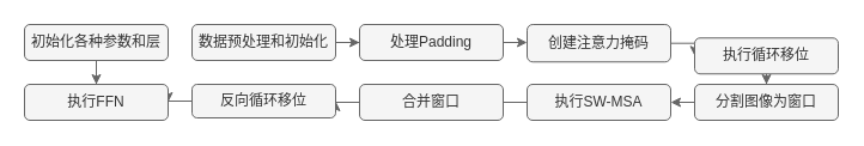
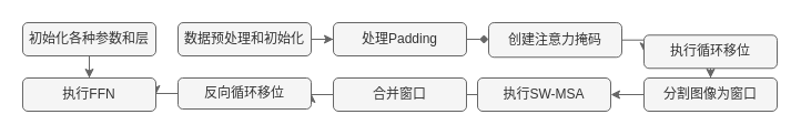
- <mxCell id="6" value="" style="edgeStyle=orthogonalEdgeStyle;rounded=0;orthogonalLoop=1;jettySize=auto;html=1;fillColor=#f5f5f5;strokeColor=#666666;" edge="1" parent="1" source="7" target="9"><mxGeometry relative="1" as="geometry" /></mxCell>
+ <mxCell id="6" value="" style="edgeStyle=orthogonalEdgeStyle;rounded=0;orthogonalLoop=1;jettySize=auto;html=1;fillColor=#f5f5f5;strokeColor=#666666;endArrow=diamond;" edge="1" parent="1" source="7" target="9"><mxGeometry relative="1" as="geometry" /></mxCell>
- <mxCell id="15" value="执行SW-MSA" style="whiteSpace=wrap;html=1;rounded=1;fillColor=#f5f5f5;fontColor=#333333;strokeColor=#666666;" vertex="1" parent="1"><mxGeometry x="440" y="70" width="120" height="30" as="geometry" /></mxCell>
+ <mxCell id="15" value="执行SW-MSA" style="whiteSpace=wrap;html=1;rounded=1;fillColor=#f5f5f5;fontColor=#333333;strokeColor=#666666;" vertex="1" parent="1"><mxGeometry x="430" y="70" width="120" height="30" as="geometry" /></mxCell>
